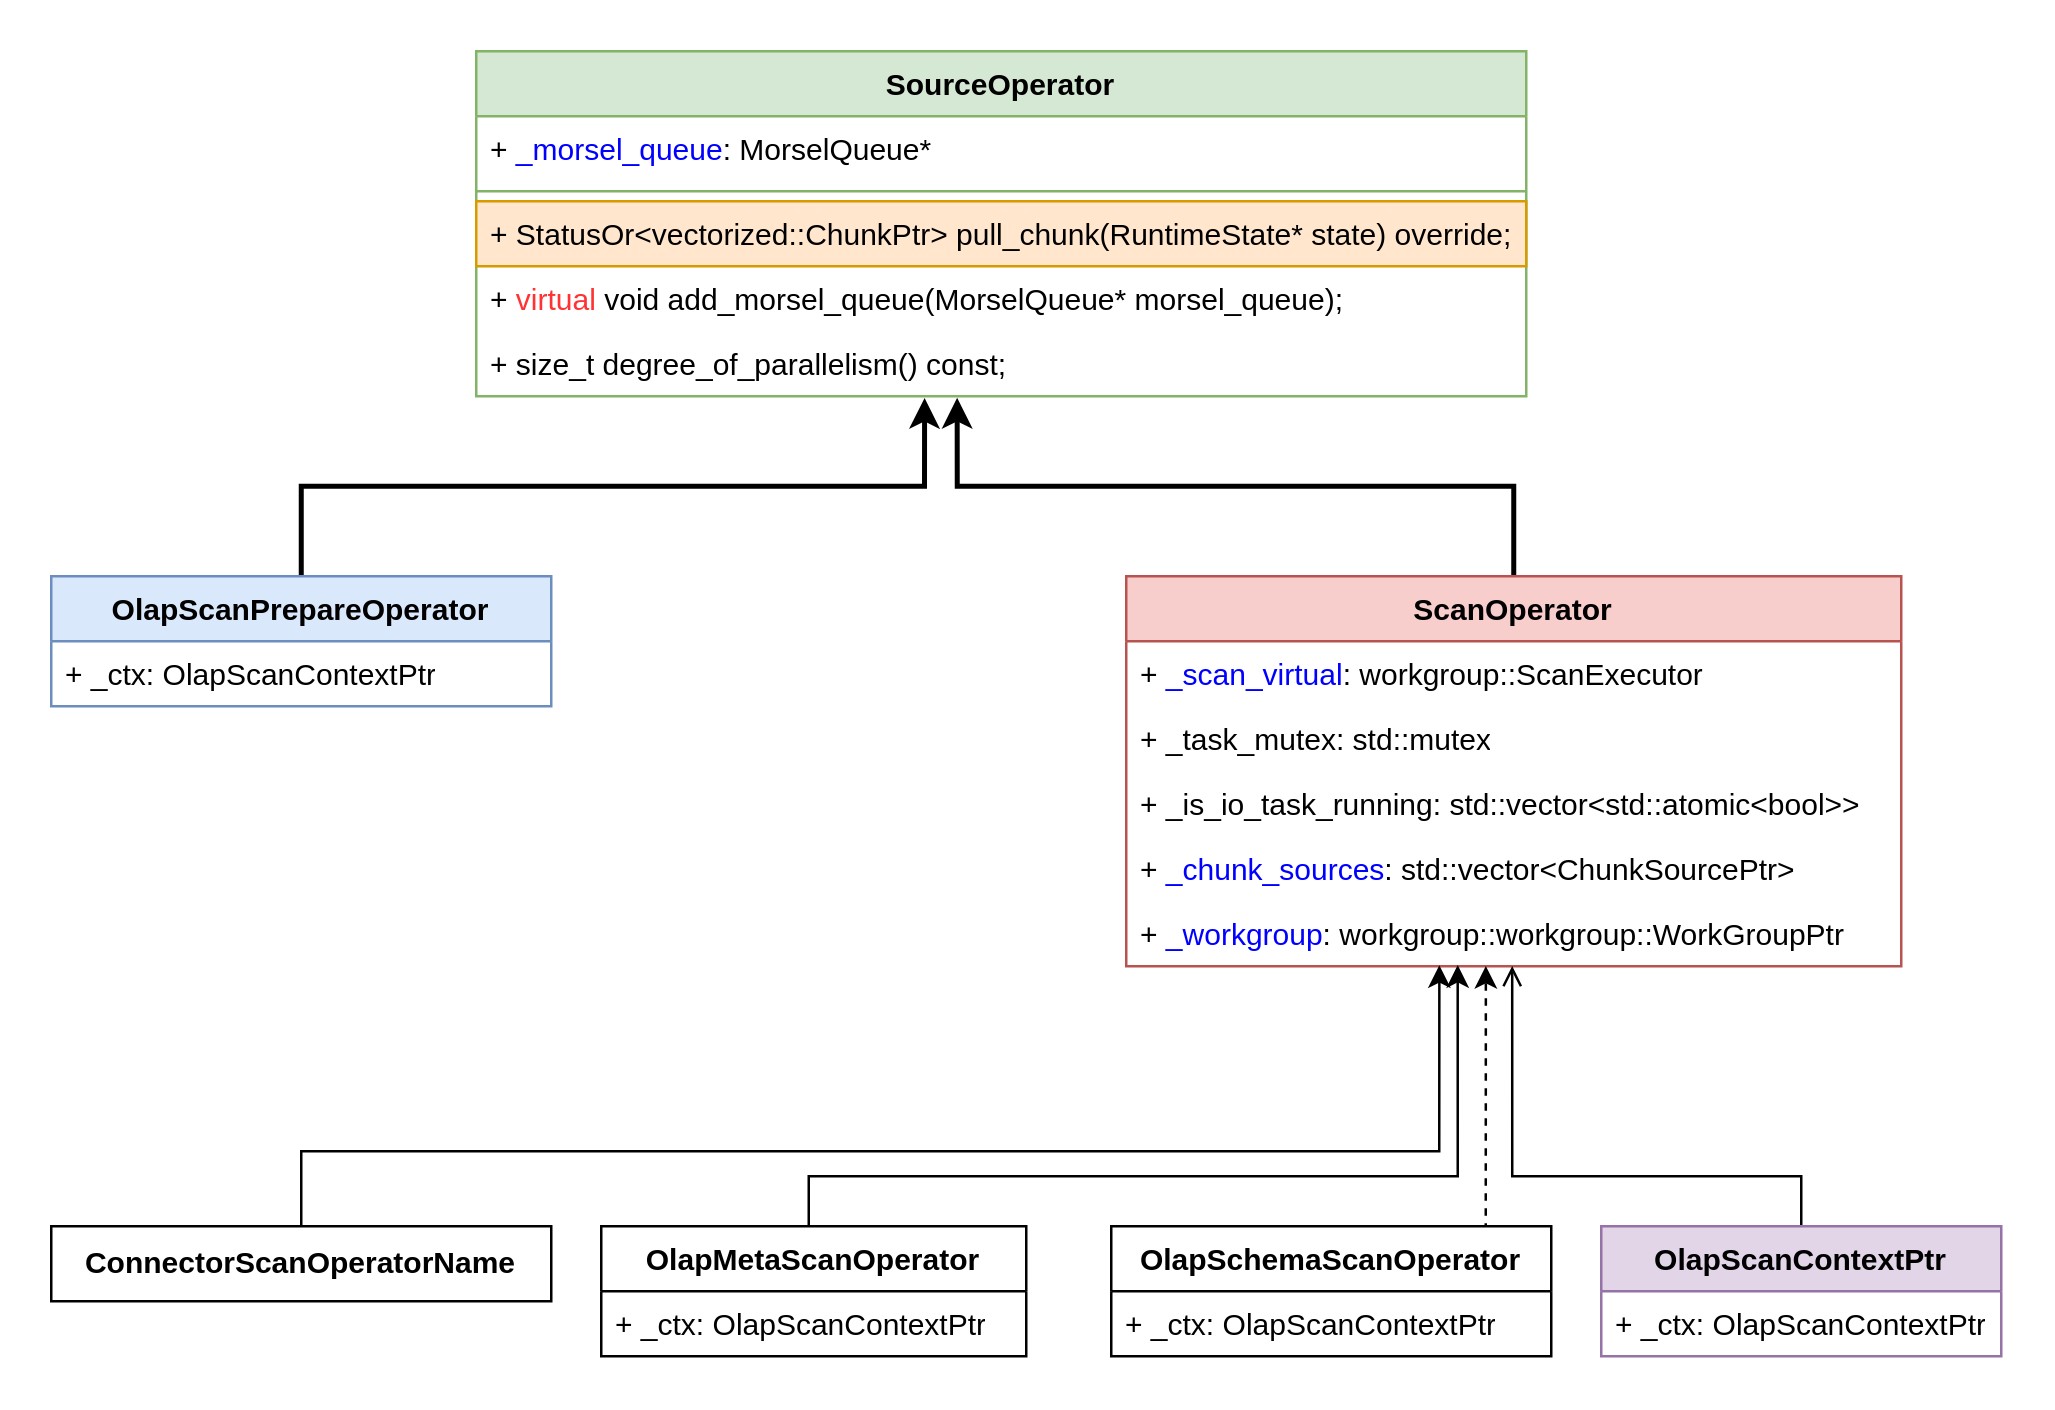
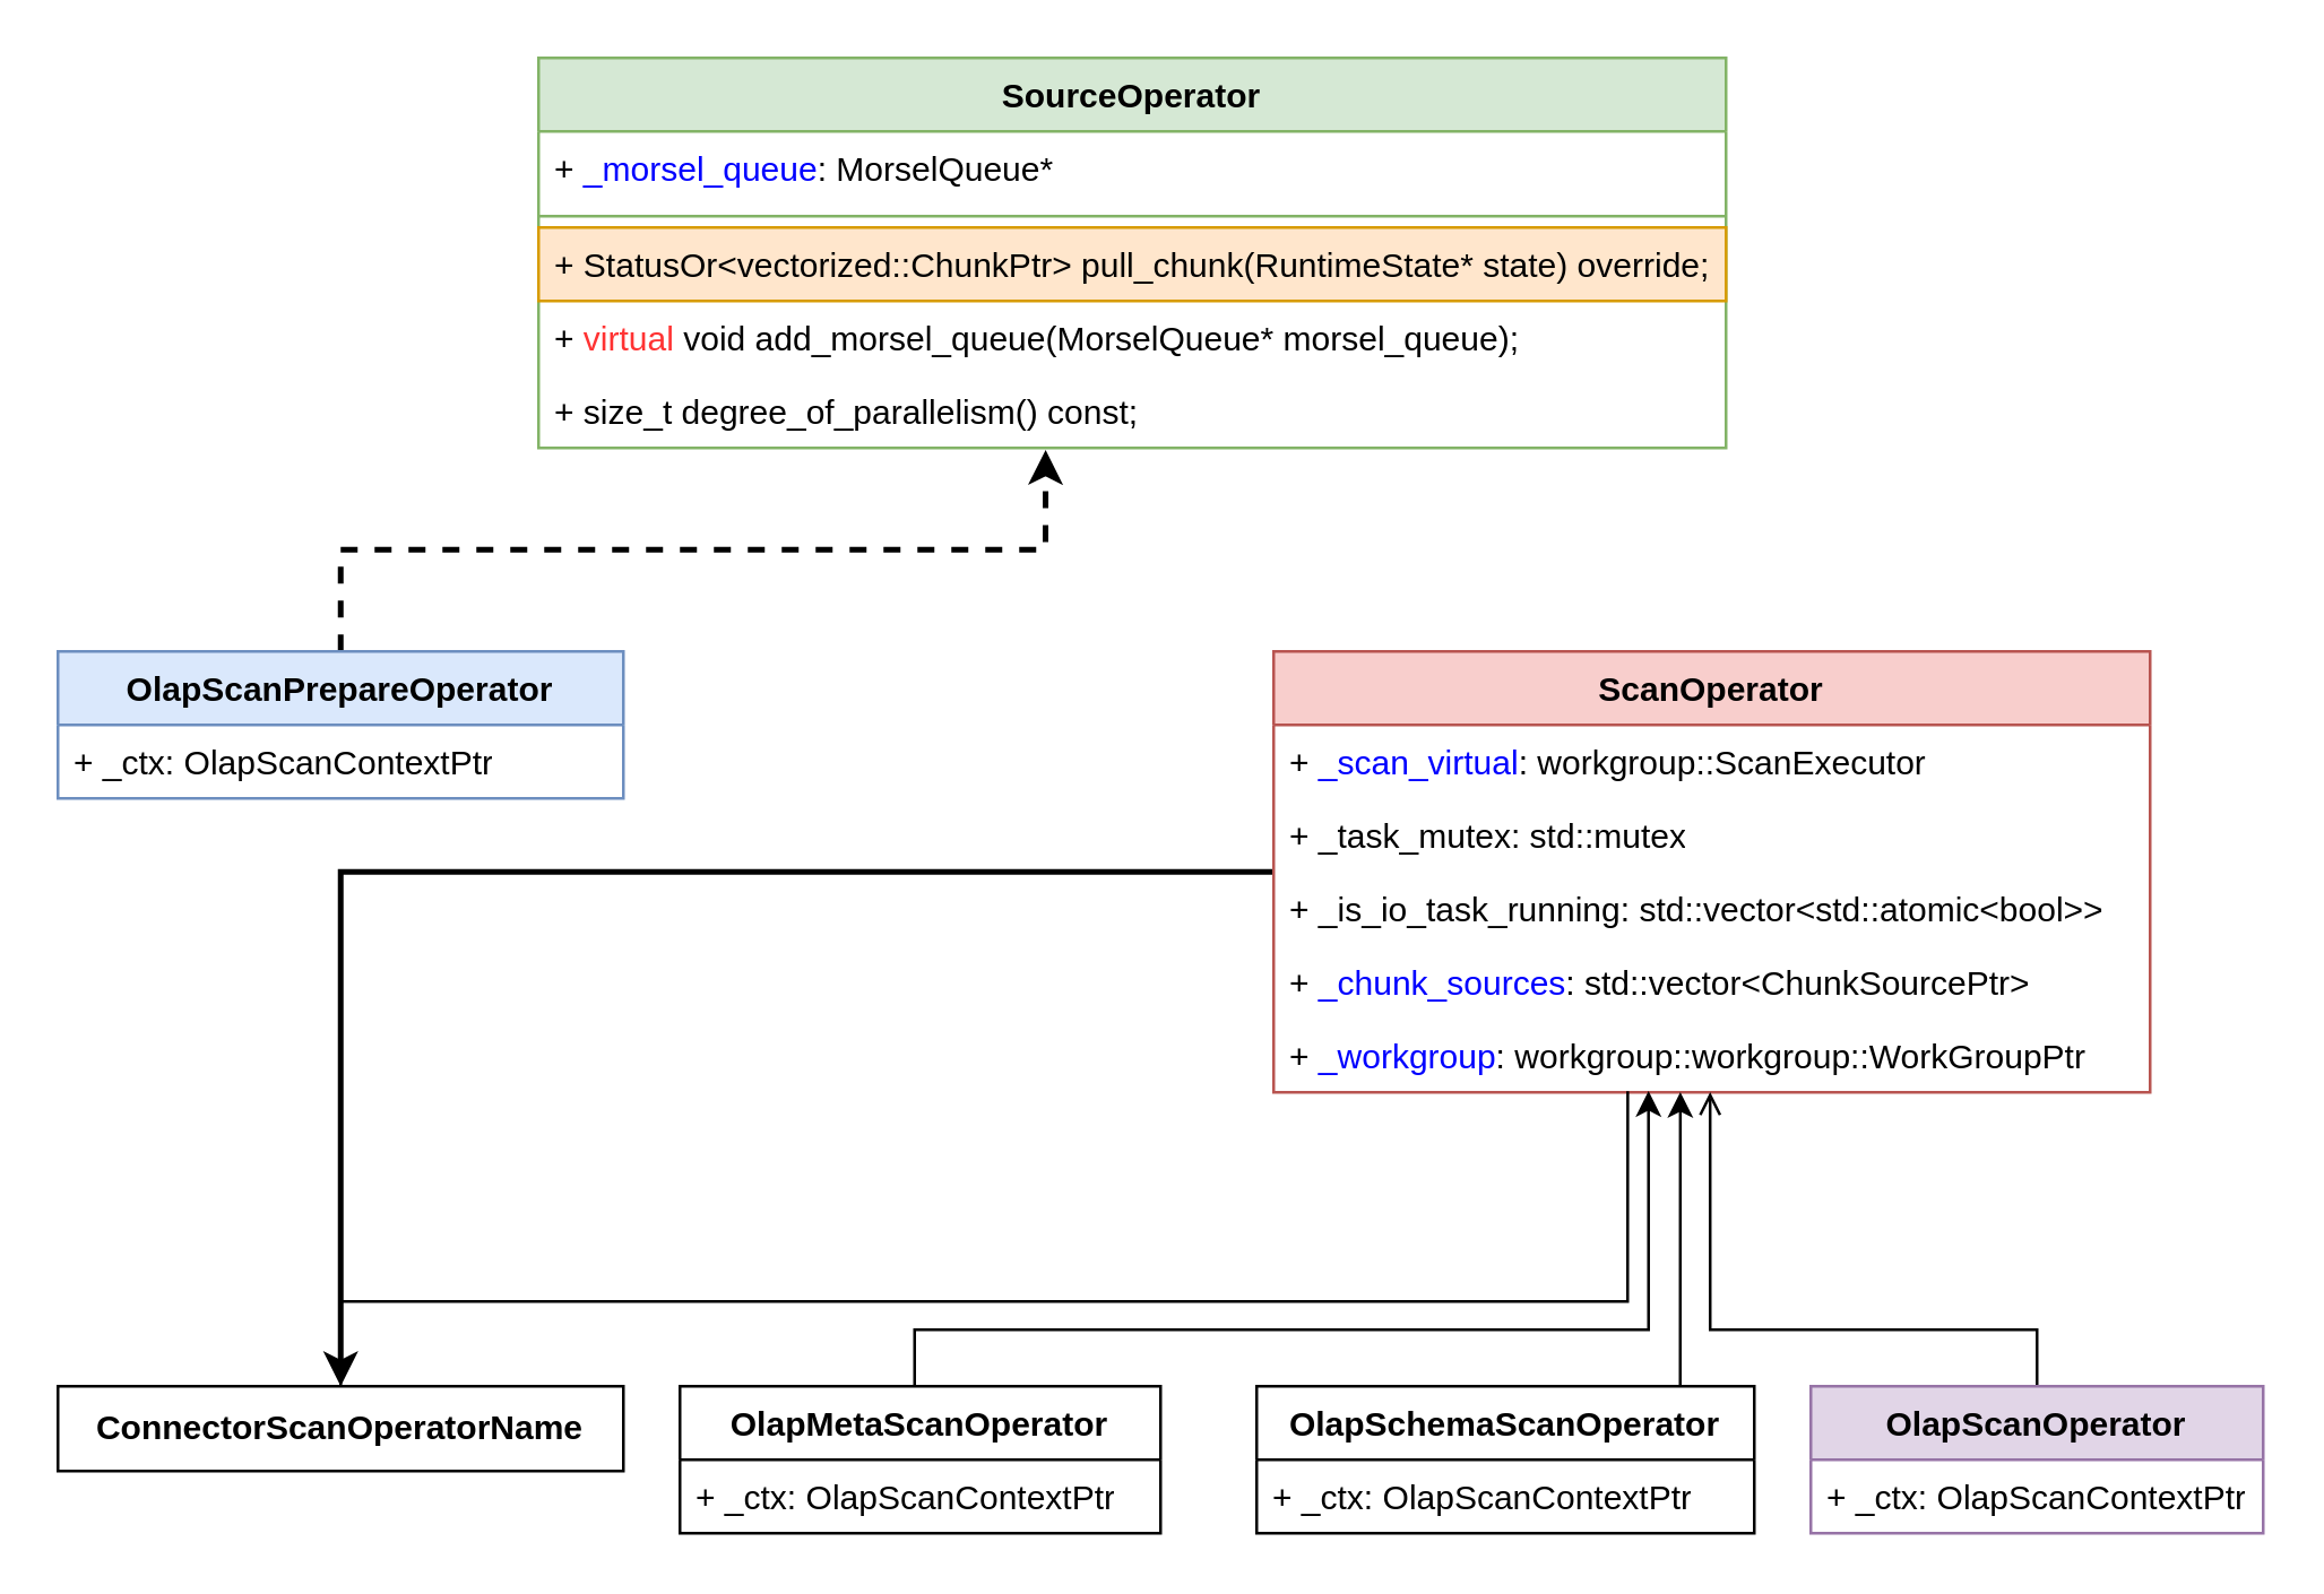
- <mxCell id="8" style="edgeStyle=orthogonalEdgeStyle;rounded=0;orthogonalLoop=1;jettySize=auto;html=1;exitX=0.5;exitY=0;exitDx=0;exitDy=0;entryX=0.427;entryY=1.026;entryDx=0;entryDy=0;entryPerimeter=0;strokeWidth=2;" edge="1" parent="1" source="9" target="7"><mxGeometry relative="1" as="geometry" /></mxCell>
+ <mxCell id="8" style="edgeStyle=orthogonalEdgeStyle;rounded=0;orthogonalLoop=1;jettySize=auto;html=1;exitX=0.5;exitY=0;exitDx=0;exitDy=0;entryX=0.427;entryY=1.026;entryDx=0;entryDy=0;entryPerimeter=0;strokeWidth=2;dashed=1;" edge="1" parent="1" source="9" target="7"><mxGeometry relative="1" as="geometry" /></mxCell>
- <mxCell id="12" style="edgeStyle=orthogonalEdgeStyle;rounded=0;orthogonalLoop=1;jettySize=auto;html=1;entryX=0.458;entryY=1.024;entryDx=0;entryDy=0;entryPerimeter=0;strokeWidth=2;" edge="1" parent="1" source="13" target="7"><mxGeometry relative="1" as="geometry" /></mxCell>
+ <mxCell id="12" style="edgeStyle=orthogonalEdgeStyle;rounded=0;orthogonalLoop=1;jettySize=auto;html=1;strokeWidth=2;" edge="1" parent="1" source="13" target="33"><mxGeometry relative="1" as="geometry" /></mxCell>
- <mxCell id="32" style="edgeStyle=orthogonalEdgeStyle;rounded=0;orthogonalLoop=1;jettySize=auto;html=1;exitX=0.5;exitY=0;exitDx=0;exitDy=0;entryX=0.404;entryY=0.983;entryDx=0;entryDy=0;entryPerimeter=0;" edge="1" parent="1" source="33" target="19"><mxGeometry relative="1" as="geometry"><Array as="points"><mxPoint x="120" y="460" /><mxPoint x="575" y="460" /></Array></mxGeometry></mxCell>
+ <mxCell id="32" style="edgeStyle=orthogonalEdgeStyle;rounded=0;orthogonalLoop=1;jettySize=auto;html=1;exitX=0.5;exitY=0;exitDx=0;exitDy=0;entryX=0.404;entryY=0.983;entryDx=0;entryDy=0;entryPerimeter=0;endArrow=none;" edge="1" parent="1" source="33" target="19"><mxGeometry relative="1" as="geometry"><Array as="points"><mxPoint x="120" y="460" /><mxPoint x="575" y="460" /></Array></mxGeometry></mxCell>
- <mxCell id="24" style="edgeStyle=orthogonalEdgeStyle;rounded=0;orthogonalLoop=1;jettySize=auto;html=1;exitX=0.5;exitY=0;exitDx=0;exitDy=0;entryX=0.464;entryY=0.995;entryDx=0;entryDy=0;entryPerimeter=0;dashed=1;" edge="1" parent="1" source="25" target="19"><mxGeometry relative="1" as="geometry"><Array as="points"><mxPoint x="594" y="490" /></Array></mxGeometry></mxCell>
+ <mxCell id="24" style="edgeStyle=orthogonalEdgeStyle;rounded=0;orthogonalLoop=1;jettySize=auto;html=1;exitX=0.5;exitY=0;exitDx=0;exitDy=0;entryX=0.464;entryY=0.995;entryDx=0;entryDy=0;entryPerimeter=0;" edge="1" parent="1" source="25" target="19"><mxGeometry relative="1" as="geometry"><Array as="points"><mxPoint x="594" y="490" /></Array></mxGeometry></mxCell>
- <mxCell id="29" value="OlapScanContextPtr" style="swimlane;fontStyle=1;align=center;verticalAlign=top;childLayout=stackLayout;horizontal=1;startSize=26;horizontalStack=0;resizeParent=1;resizeParentMax=0;resizeLast=0;collapsible=1;marginBottom=0;whiteSpace=wrap;html=1;fillColor=#e1d5e7;strokeColor=#9673a6;" vertex="1" parent="1"><mxGeometry x="640" y="490" width="160" height="52" as="geometry" /></mxCell>
+ <mxCell id="29" value="OlapScanOperator" style="swimlane;fontStyle=1;align=center;verticalAlign=top;childLayout=stackLayout;horizontal=1;startSize=26;horizontalStack=0;resizeParent=1;resizeParentMax=0;resizeLast=0;collapsible=1;marginBottom=0;whiteSpace=wrap;html=1;fillColor=#e1d5e7;strokeColor=#9673a6;" vertex="1" parent="1"><mxGeometry x="640" y="490" width="160" height="52" as="geometry" /></mxCell>
